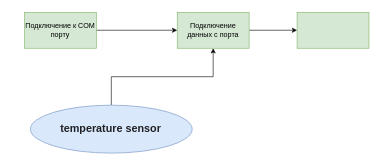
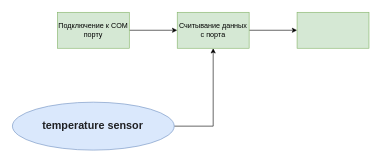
- <mxCell id="5" value="Подключение к COM порту&lt;br&gt;" style="whiteSpace=wrap;html=1;strokeColor=#82b366;fillColor=#d5e8d4;" vertex="1" parent="1"><mxGeometry x="40" y="20" width="120" height="60" as="geometry" /></mxCell>
+ <mxCell id="5" value="Подключение к COM порту&lt;br&gt;" style="whiteSpace=wrap;html=1;strokeColor=#82b366;fillColor=#d5e8d4;" vertex="1" parent="1"><mxGeometry x="95" y="20" width="120" height="60" as="geometry" /></mxCell>
- <mxCell id="7" value="Подключение данных с порта" style="whiteSpace=wrap;html=1;strokeColor=#82b366;fillColor=#d5e8d4;" vertex="1" parent="1"><mxGeometry x="295" y="20" width="120" height="60" as="geometry" /></mxCell>
+ <mxCell id="7" value="Считывание данных с порта" style="whiteSpace=wrap;html=1;strokeColor=#82b366;fillColor=#d5e8d4;" vertex="1" parent="1"><mxGeometry x="295" y="20" width="120" height="60" as="geometry" /></mxCell>
- <mxCell id="3" value="&lt;pre class=&quot;tw-data-text tw-text-large XcVN5d tw-ta&quot; id=&quot;tw-target-text&quot; dir=&quot;ltr&quot; style=&quot;font-family: inherit ; line-height: 36px ; border: none ; padding: 2px 0.14em 2px 0px ; position: relative ; margin-top: -2px ; margin-bottom: -2px ; resize: none ; overflow: hidden ; width: 270px ; overflow-wrap: break-word ; color: rgb(32 , 33 , 36)&quot;&gt;&lt;span class=&quot;Y2IQFc&quot; lang=&quot;en&quot;&gt;&lt;font style=&quot;font-size: 18px&quot;&gt;&lt;b&gt;temperature sensor&lt;/b&gt;&lt;/font&gt;&lt;/span&gt;&lt;/pre&gt;" style="ellipse;whiteSpace=wrap;html=1;align=center;fillColor=#dae8fc;strokeColor=#6c8ebf;" vertex="1" parent="1"><mxGeometry x="50" y="175" width="270" height="80" as="geometry" /></mxCell>
+ <mxCell id="3" value="&lt;pre class=&quot;tw-data-text tw-text-large XcVN5d tw-ta&quot; id=&quot;tw-target-text&quot; dir=&quot;ltr&quot; style=&quot;font-family: inherit ; line-height: 36px ; border: none ; padding: 2px 0.14em 2px 0px ; position: relative ; margin-top: -2px ; margin-bottom: -2px ; resize: none ; overflow: hidden ; width: 270px ; overflow-wrap: break-word ; color: rgb(32 , 33 , 36)&quot;&gt;&lt;span class=&quot;Y2IQFc&quot; lang=&quot;en&quot;&gt;&lt;font style=&quot;font-size: 18px&quot;&gt;&lt;b&gt;temperature sensor&lt;/b&gt;&lt;/font&gt;&lt;/span&gt;&lt;/pre&gt;" style="ellipse;whiteSpace=wrap;html=1;align=center;fillColor=#dae8fc;strokeColor=#6c8ebf;" vertex="1" parent="1"><mxGeometry x="20" y="170" width="270" height="80" as="geometry" /></mxCell>
